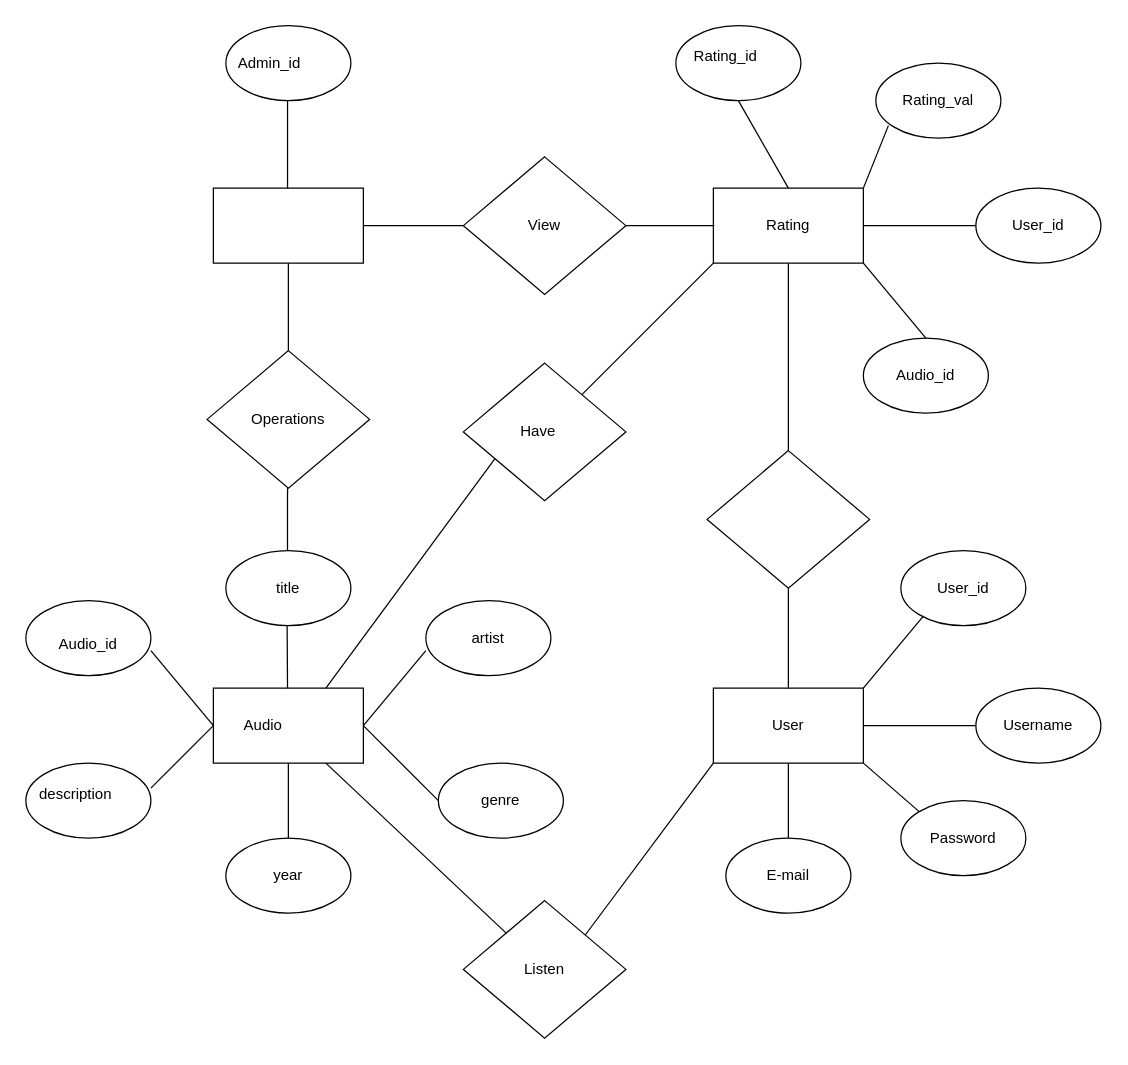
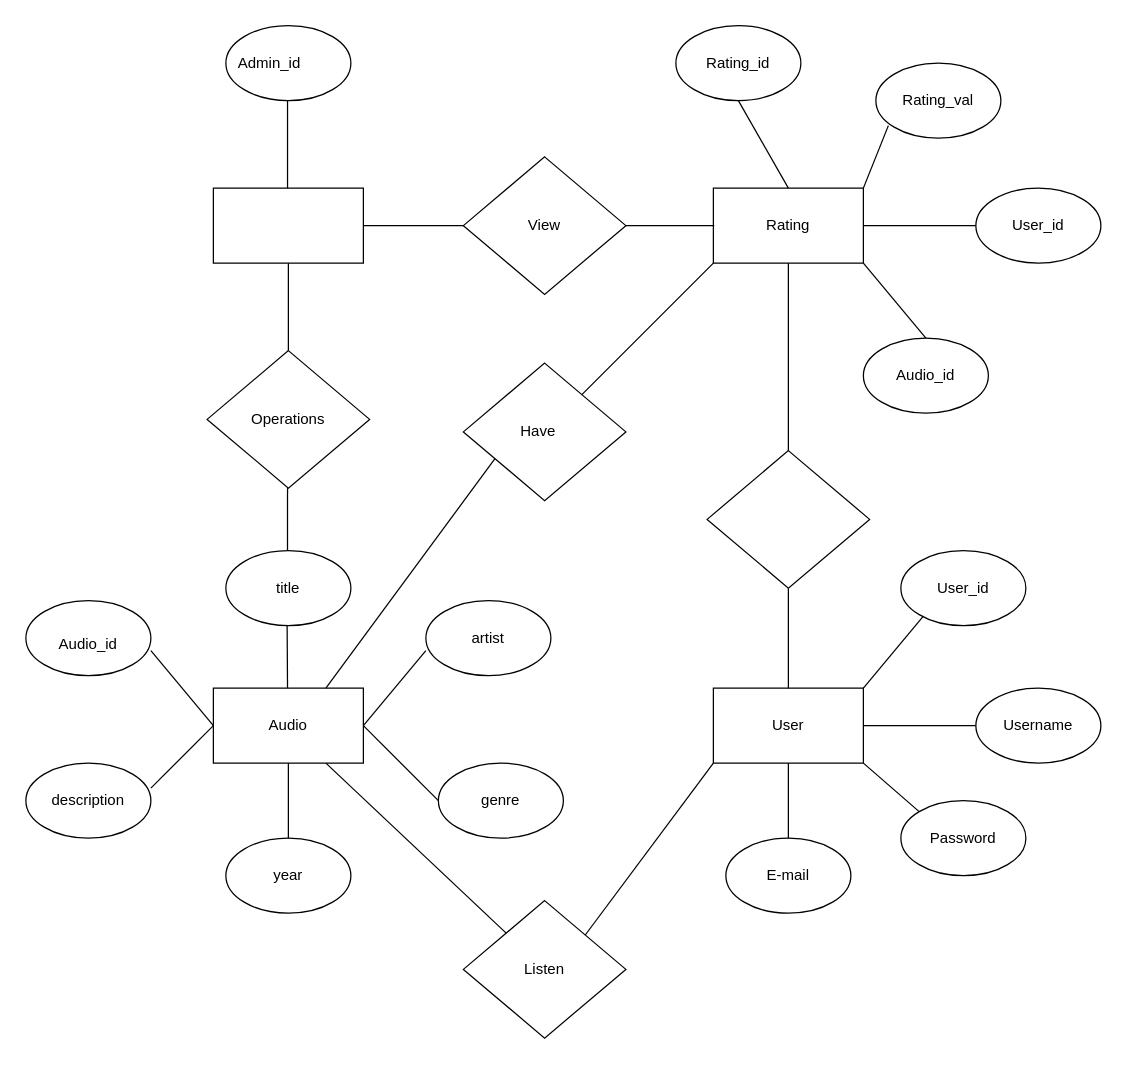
- <mxCell id="69" value="Rating_id" style="text;html=1;strokeColor=none;fillColor=none;align=center;verticalAlign=middle;whiteSpace=wrap;rounded=0;" vertex="1" parent="1"><mxGeometry x="550" y="30" width="60" height="30" as="geometry" /></mxCell>
+ <mxCell id="69" value="Rating_id" style="text;html=1;strokeColor=none;fillColor=none;align=center;verticalAlign=middle;whiteSpace=wrap;rounded=0;" vertex="1" parent="1"><mxGeometry x="560" y="35" width="60" height="30" as="geometry" /></mxCell>
- <mxCell id="59" value="Audio" style="text;html=1;strokeColor=none;fillColor=none;align=center;verticalAlign=middle;whiteSpace=wrap;rounded=0;" vertex="1" parent="1"><mxGeometry x="180" y="565" width="60" height="30" as="geometry" /></mxCell>
+ <mxCell id="59" value="Audio" style="text;html=1;strokeColor=none;fillColor=none;align=center;verticalAlign=middle;whiteSpace=wrap;rounded=0;" vertex="1" parent="1"><mxGeometry x="200" y="565" width="60" height="30" as="geometry" /></mxCell>
- <mxCell id="55" value="description" style="text;html=1;strokeColor=none;fillColor=none;align=center;verticalAlign=middle;whiteSpace=wrap;rounded=0;" vertex="1" parent="1"><mxGeometry x="30" y="620" width="60" height="30" as="geometry" /></mxCell>
+ <mxCell id="55" value="description" style="text;html=1;strokeColor=none;fillColor=none;align=center;verticalAlign=middle;whiteSpace=wrap;rounded=0;" vertex="1" parent="1"><mxGeometry x="40" y="625" width="60" height="30" as="geometry" /></mxCell>
